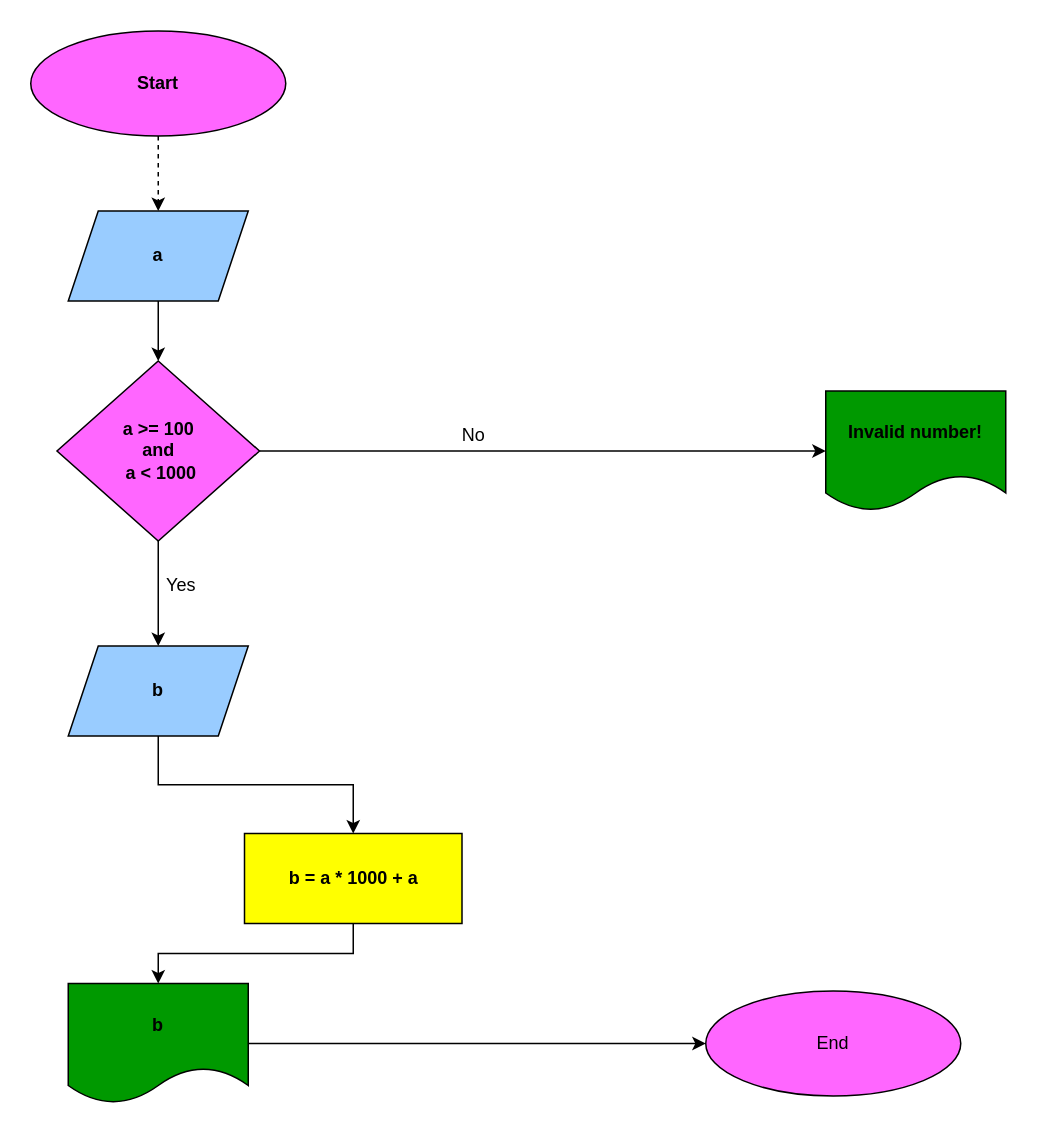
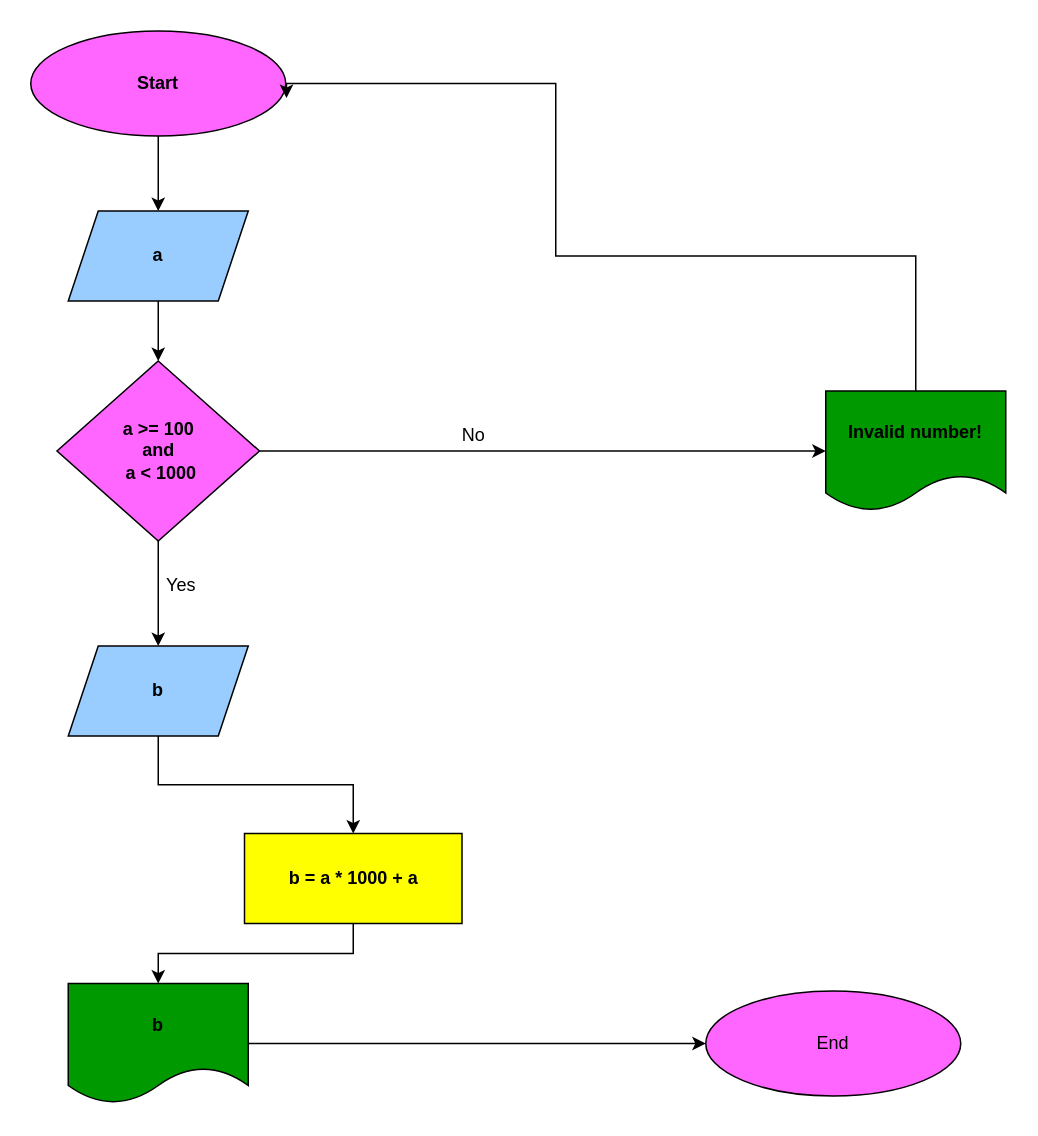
- <mxCell id="2" value="" style="edgeStyle=orthogonalEdgeStyle;rounded=0;orthogonalLoop=1;jettySize=auto;html=1;dashed=1;" edge="1" parent="1" source="3" target="6"><mxGeometry relative="1" as="geometry" /></mxCell>
+ <mxCell id="2" value="" style="edgeStyle=orthogonalEdgeStyle;rounded=0;orthogonalLoop=1;jettySize=auto;html=1;" edge="1" parent="1" source="3" target="6"><mxGeometry relative="1" as="geometry" /></mxCell>
+ <mxCell id="10" style="edgeStyle=orthogonalEdgeStyle;rounded=0;orthogonalLoop=1;jettySize=auto;html=1;entryX=1.003;entryY=0.639;entryDx=0;entryDy=0;entryPerimeter=0;" edge="1" parent="1" source="11" target="3"><mxGeometry relative="1" as="geometry"><Array as="points"><mxPoint x="610" y="170" /><mxPoint x="370" y="170" /><mxPoint x="370" y="55" /><mxPoint x="191" y="55" /></Array></mxGeometry></mxCell>
